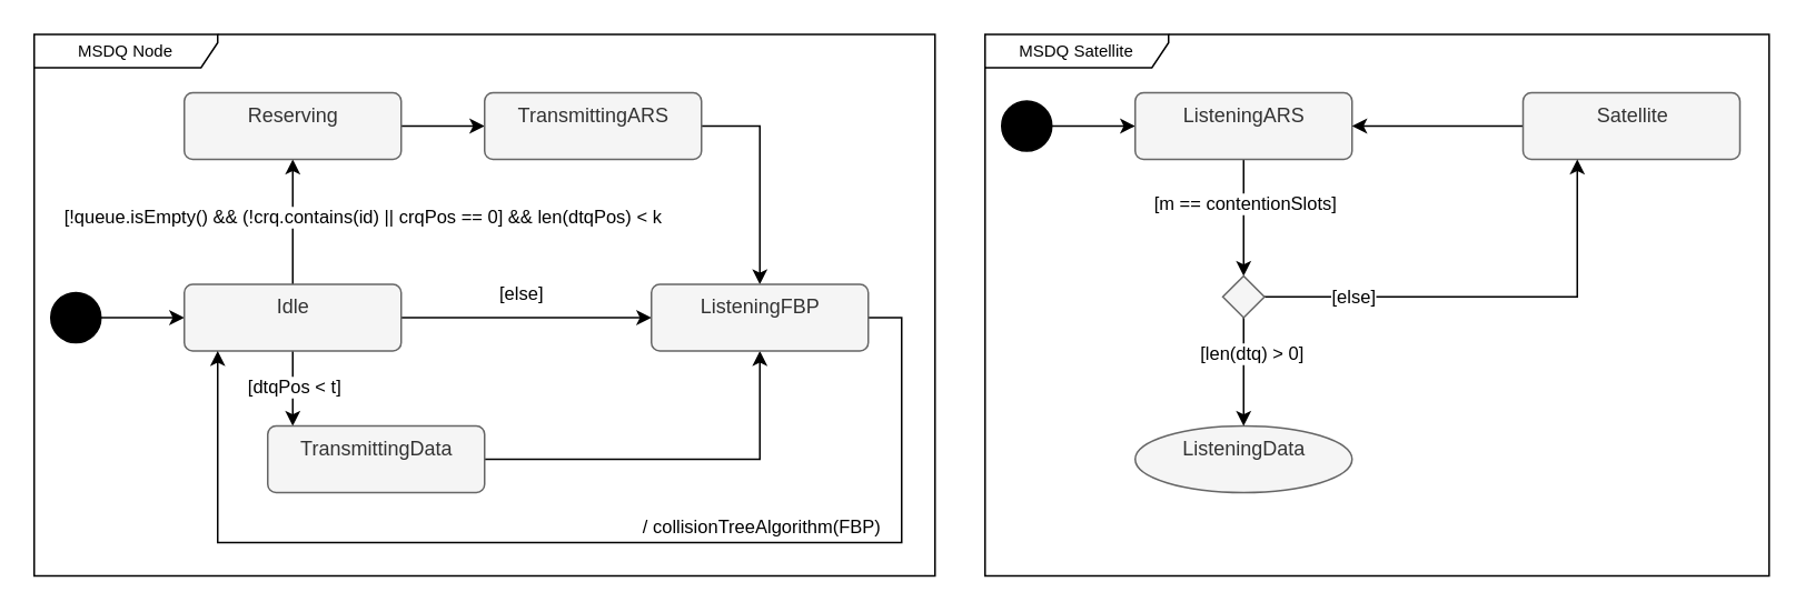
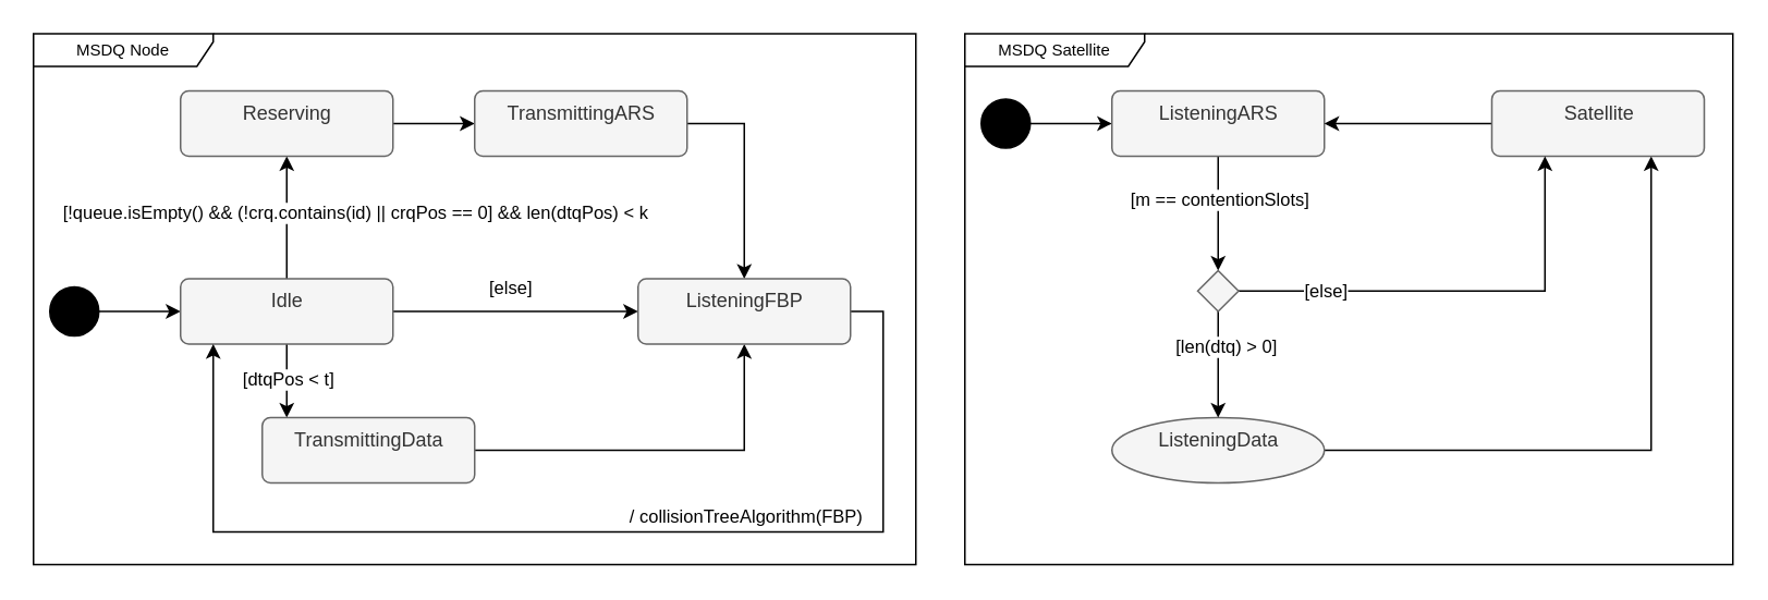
+ <mxCell id="27" style="edgeStyle=orthogonalEdgeStyle;rounded=0;orthogonalLoop=1;jettySize=auto;html=1;exitX=1;exitY=0.5;exitDx=0;exitDy=0;entryX=0.75;entryY=1;entryDx=0;entryDy=0;" parent="1" source="28" target="30" edge="1"><mxGeometry relative="1" as="geometry"><Array as="points"><mxPoint x="1010" y="275" /></Array></mxGeometry></mxCell>
